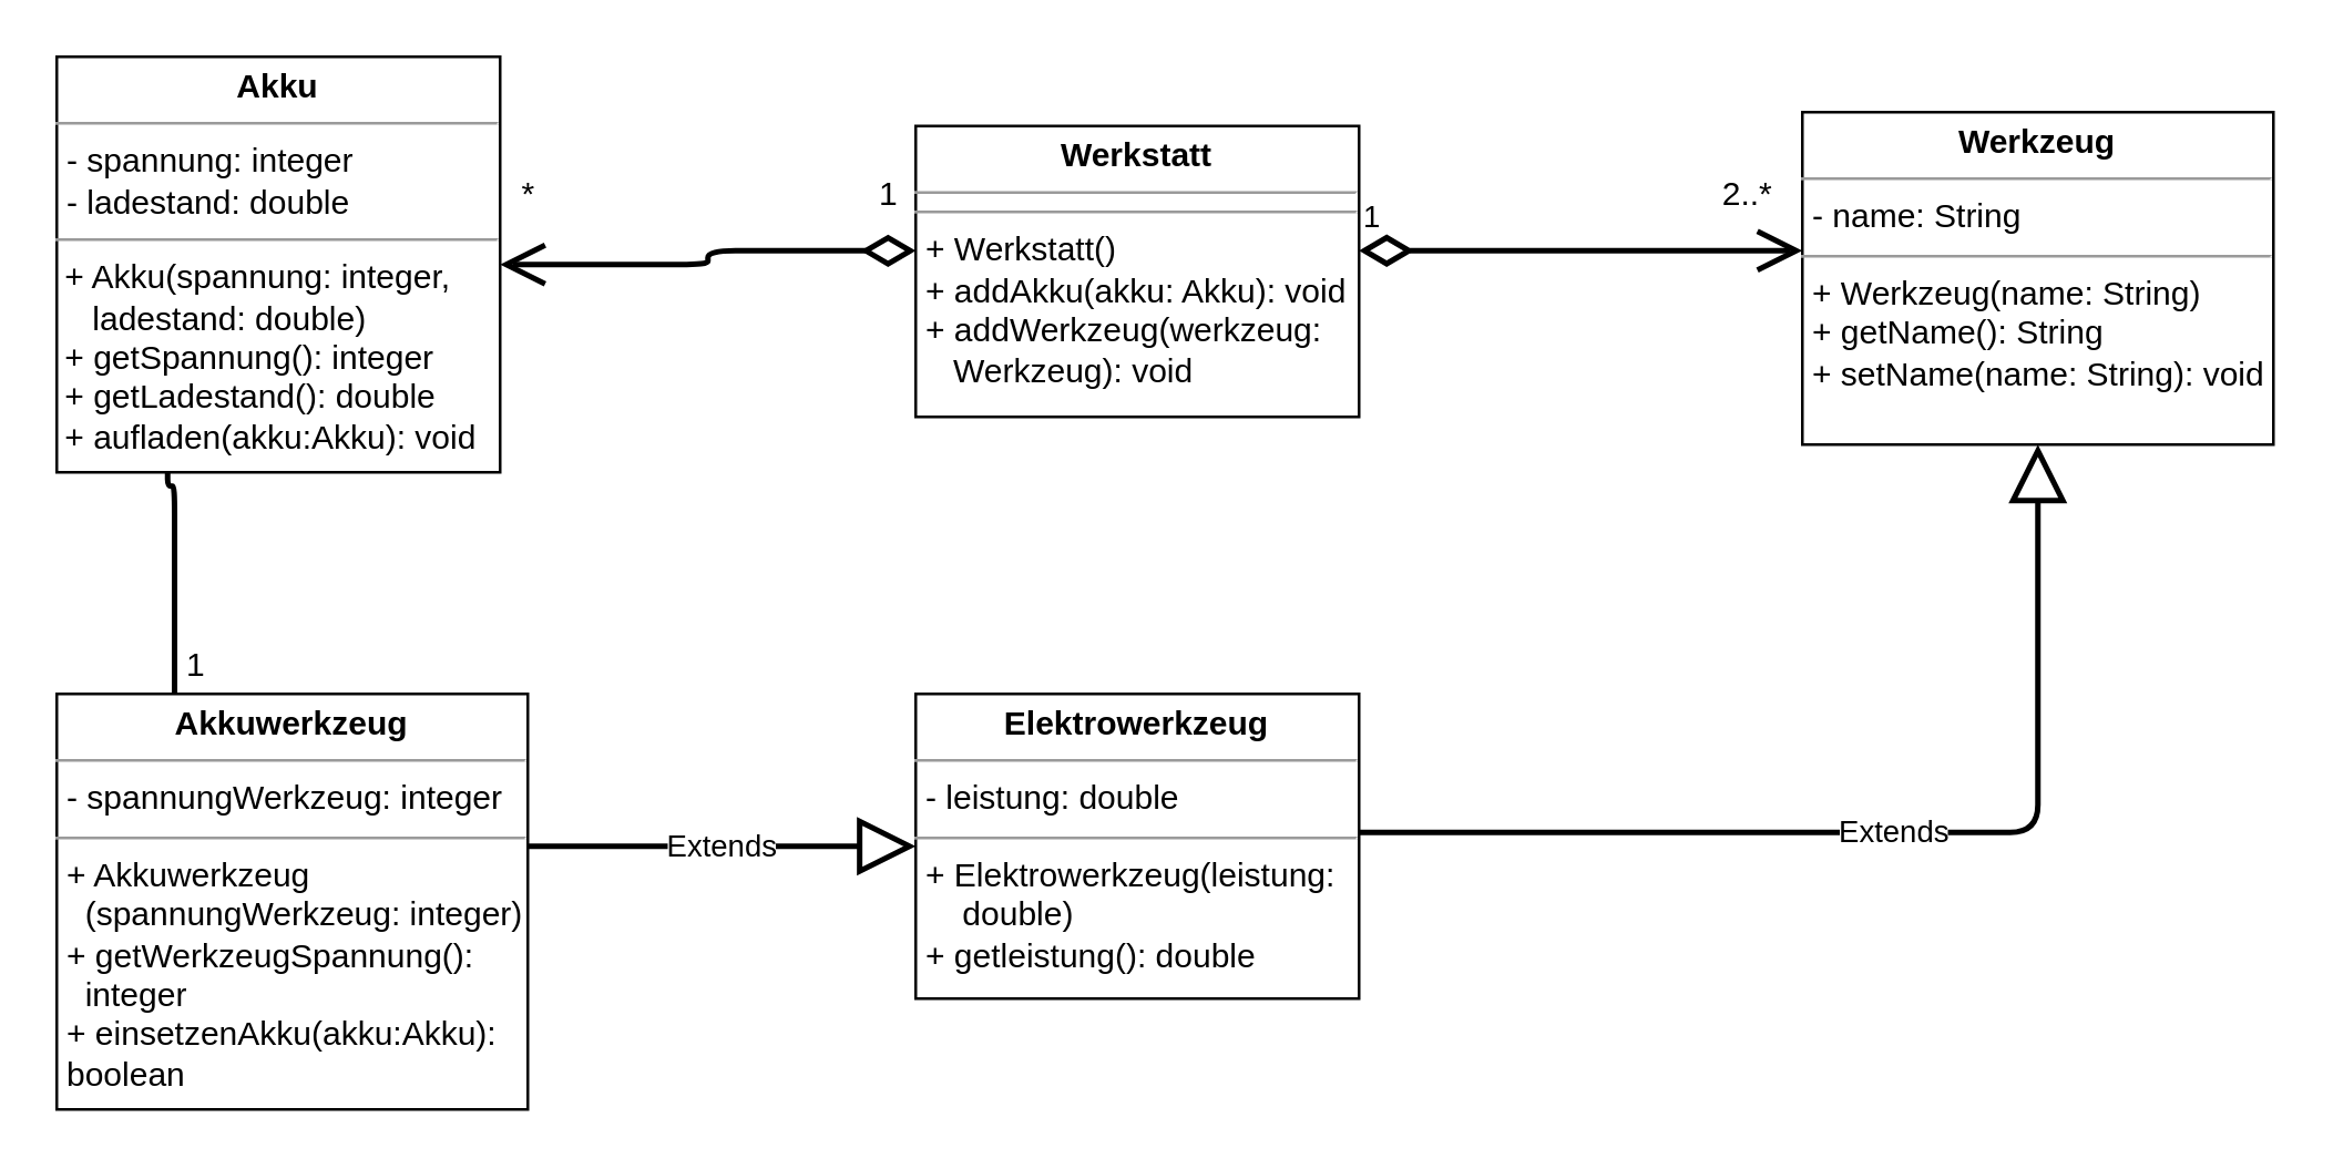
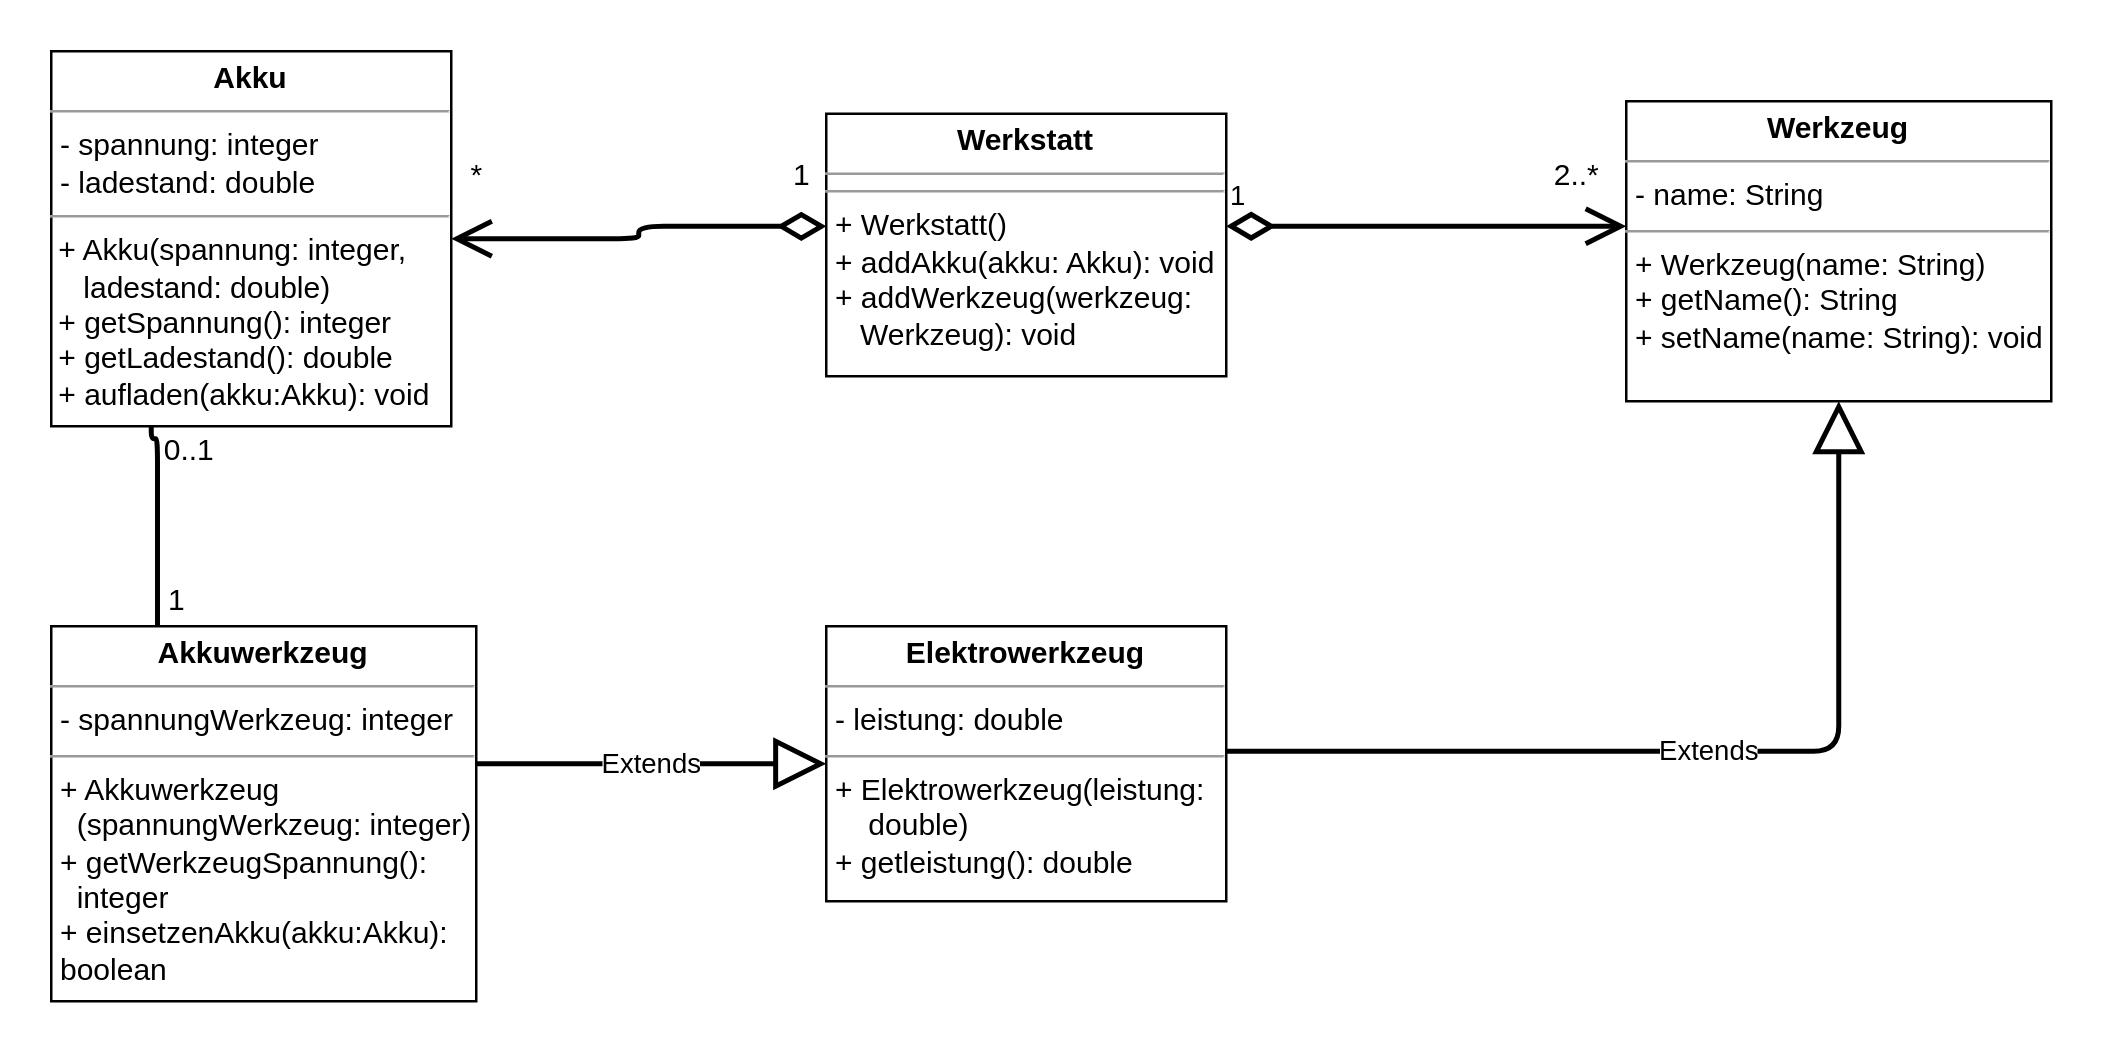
+ <mxCell id="14" value="0..1" style="text;html=1;align=center;verticalAlign=middle;resizable=0;points=[];autosize=1;" vertex="1" parent="1"><mxGeometry x="60" y="170" width="30" height="20" as="geometry" /></mxCell>
